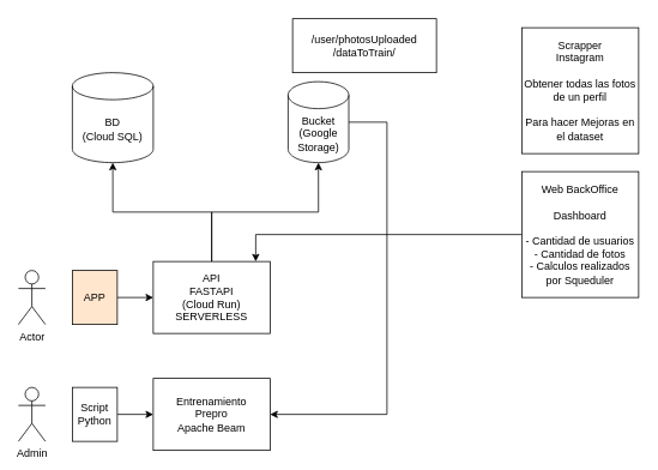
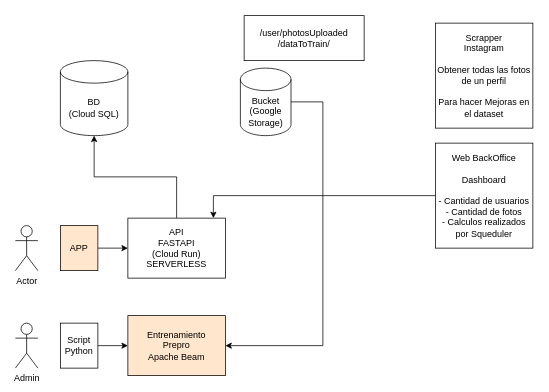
- <mxCell id="6" style="edgeStyle=orthogonalEdgeStyle;rounded=0;orthogonalLoop=1;jettySize=auto;html=1;exitX=0.5;exitY=0;exitDx=0;exitDy=0;entryX=0.5;entryY=1;entryDx=0;entryDy=0;entryPerimeter=0;" edge="1" parent="1" source="7" target="10"><mxGeometry relative="1" as="geometry" /></mxCell>
- <mxCell id="12" value="Entrenamiento&lt;br&gt;Prepro&lt;br&gt;Apache Beam" style="rounded=0;whiteSpace=wrap;html=1;" vertex="1" parent="1"><mxGeometry x="170" y="420" width="130" height="80" as="geometry" /></mxCell>
+ <mxCell id="12" value="Entrenamiento&lt;br&gt;Prepro&lt;br&gt;Apache Beam" style="rounded=0;whiteSpace=wrap;html=1;fillColor=#ffe6cc;" vertex="1" parent="1"><mxGeometry x="170" y="420" width="130" height="80" as="geometry" /></mxCell>
